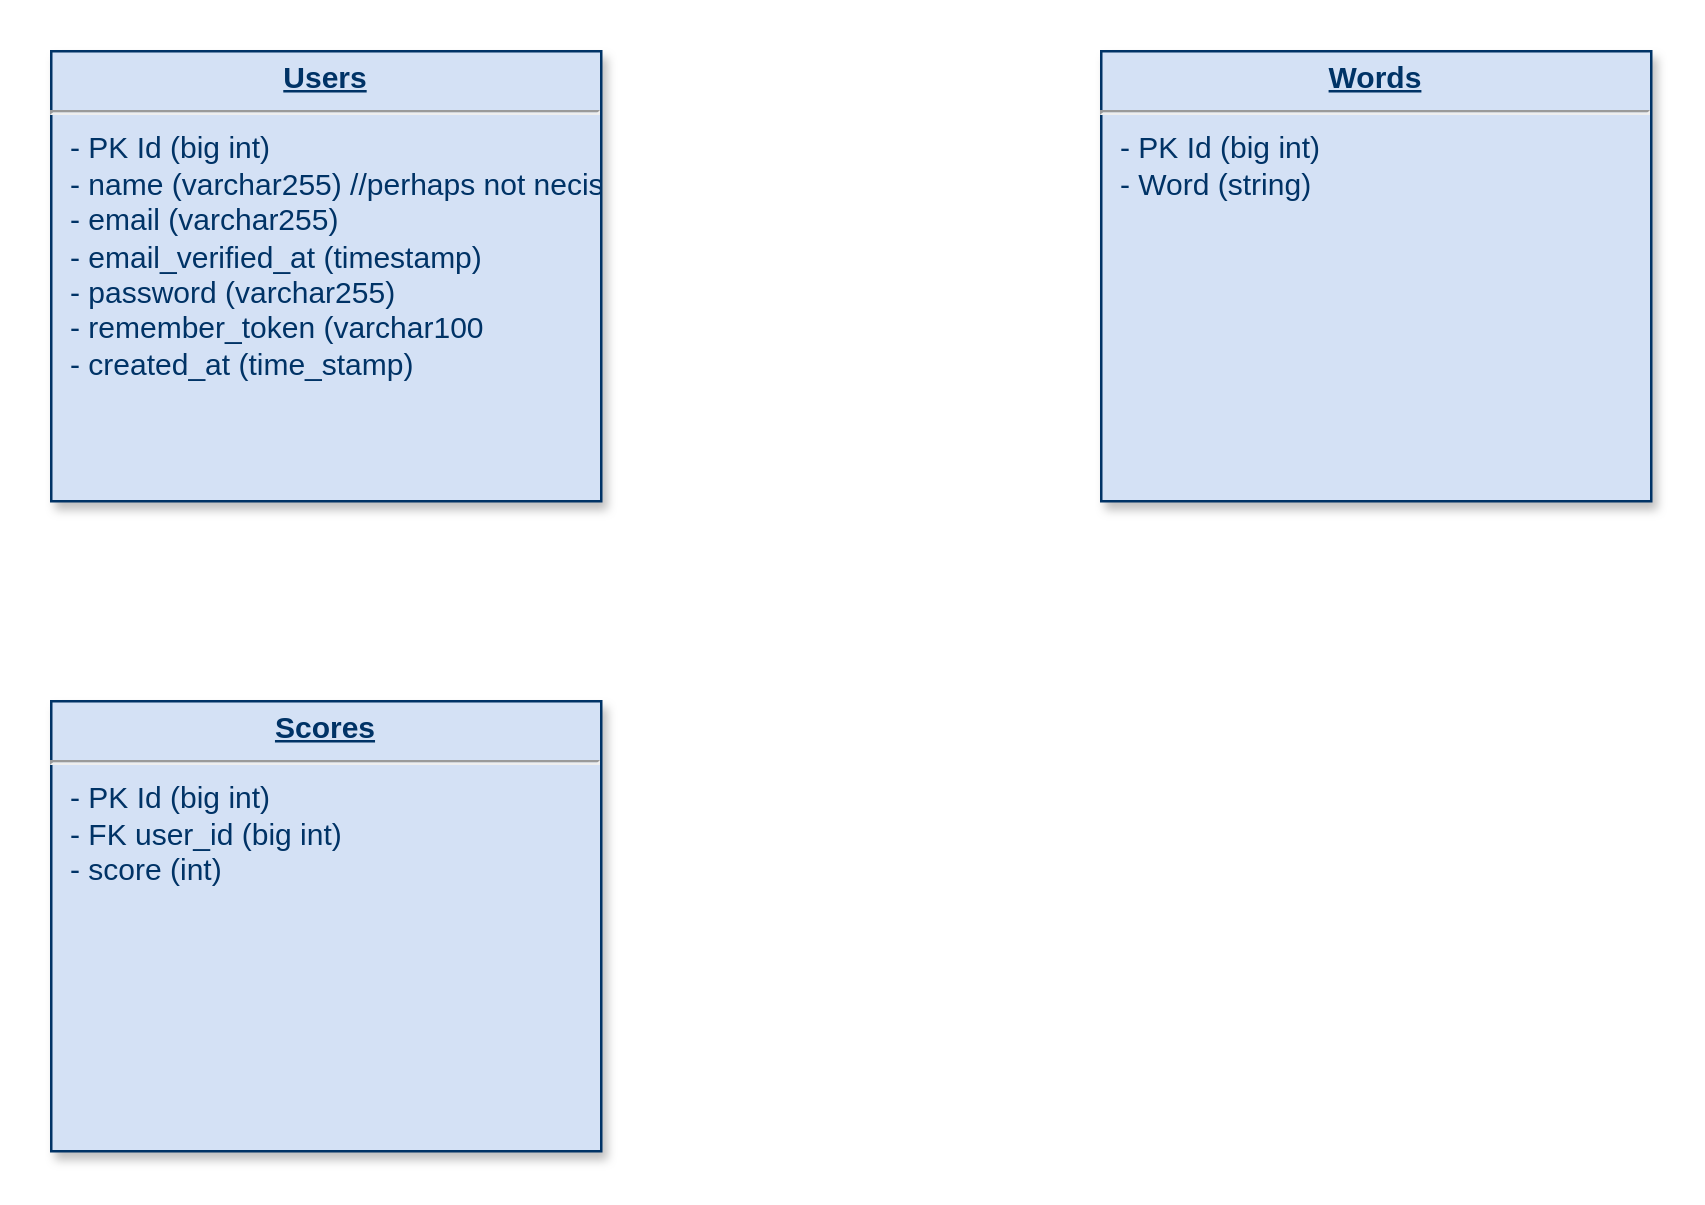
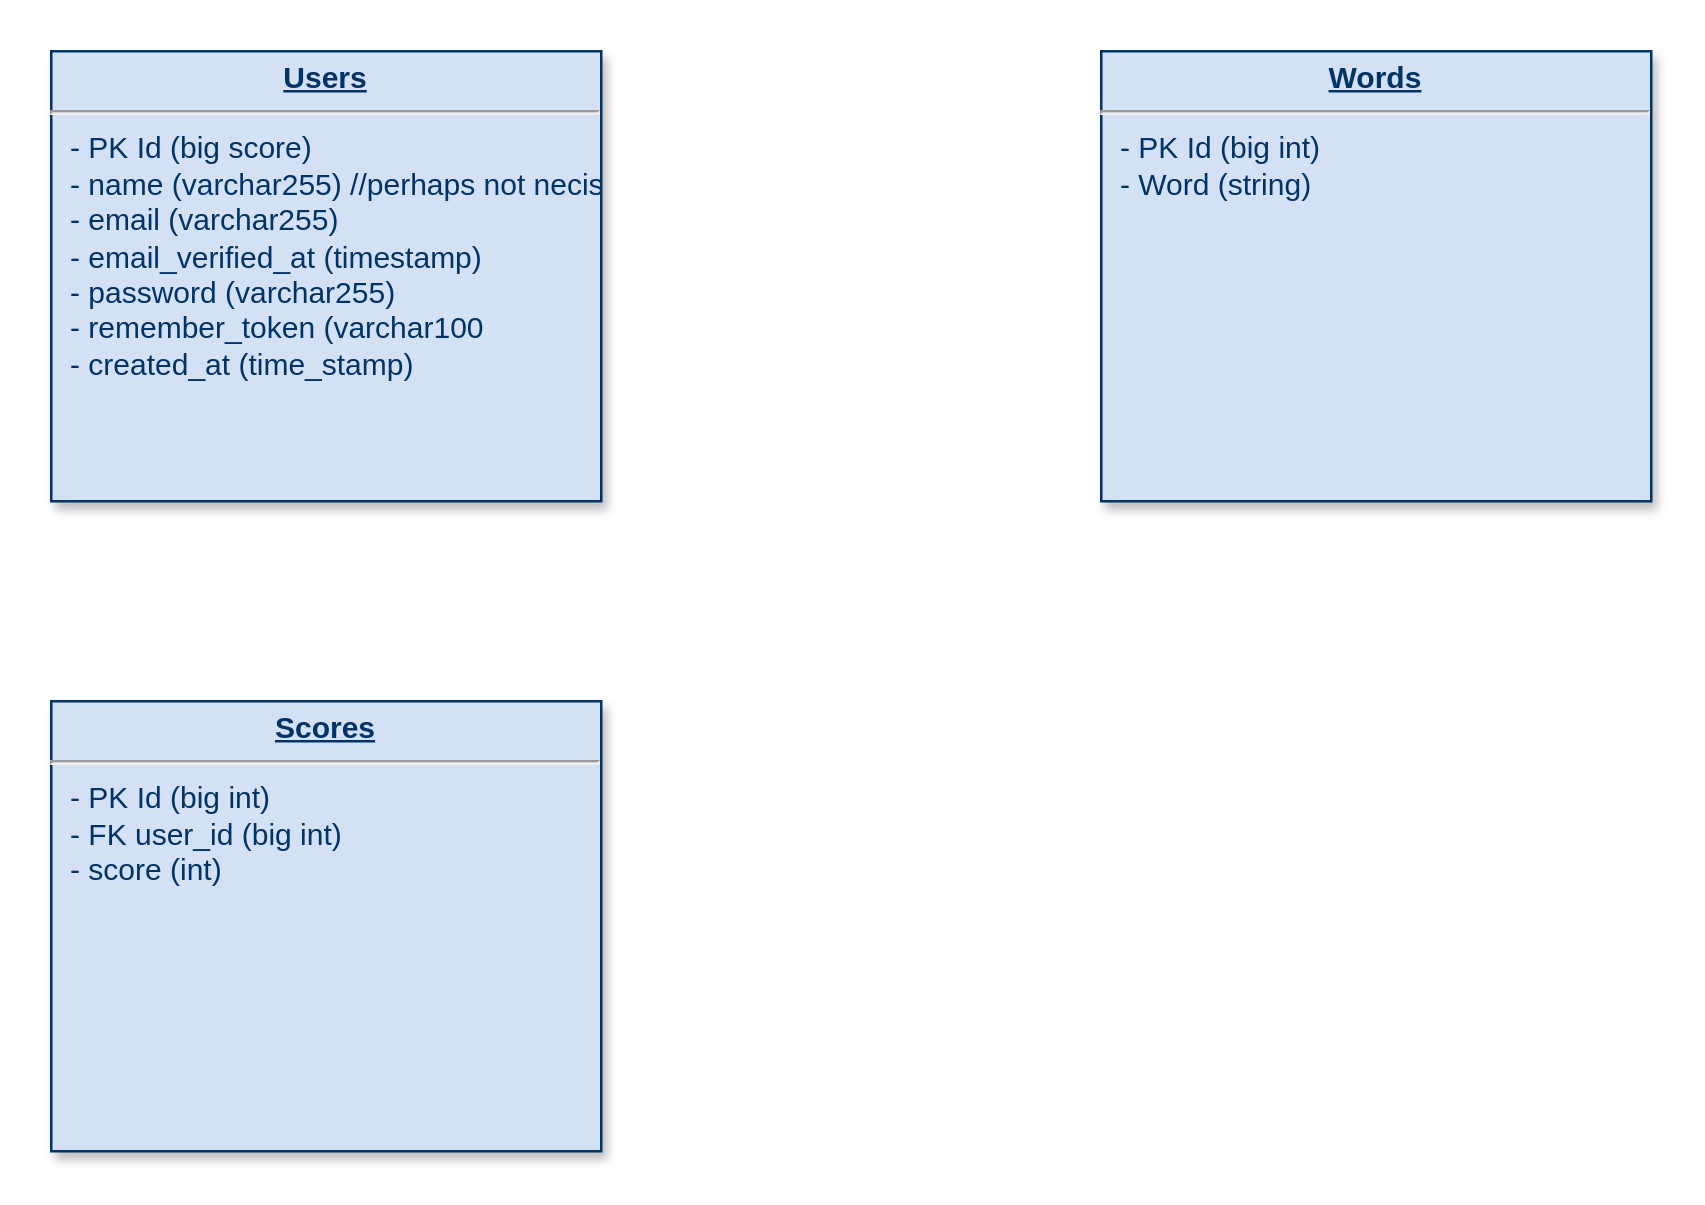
- <mxCell id="2" value="&lt;p style=&quot;margin: 0px; margin-top: 4px; text-align: center; text-decoration: underline;&quot;&gt;&lt;strong&gt;Users&lt;/strong&gt;&lt;/p&gt;&lt;hr&gt;&lt;p style=&quot;margin: 0px; margin-left: 8px;&quot;&gt;- PK Id (big int)&lt;/p&gt;&lt;p style=&quot;margin: 0px; margin-left: 8px;&quot;&gt;- name (varchar255) //perhaps not necisarty&lt;/p&gt;&lt;p style=&quot;margin: 0px; margin-left: 8px;&quot;&gt;- email (varchar255)&lt;/p&gt;&lt;p style=&quot;margin: 0px; margin-left: 8px;&quot;&gt;- email_verified_at (timestamp)&lt;/p&gt;&lt;p style=&quot;margin: 0px; margin-left: 8px;&quot;&gt;- password (varchar255)&lt;/p&gt;&lt;p style=&quot;margin: 0px; margin-left: 8px;&quot;&gt;- remember_token (varchar100&lt;/p&gt;&lt;p style=&quot;margin: 0px; margin-left: 8px;&quot;&gt;- created_at (time_stamp)&lt;/p&gt;&lt;p style=&quot;margin: 0px; margin-left: 8px;&quot;&gt;&lt;br&gt;&lt;/p&gt;" style="verticalAlign=top;align=left;overflow=fill;fontSize=12;fontFamily=Helvetica;html=1;strokeColor=#003366;shadow=1;fillColor=#D4E1F5;fontColor=#003366" parent="1" vertex="1"><mxGeometry x="20" y="20" width="220" height="180" as="geometry" /></mxCell>
+ <mxCell id="2" value="&lt;p style=&quot;margin: 0px; margin-top: 4px; text-align: center; text-decoration: underline;&quot;&gt;&lt;strong&gt;Users&lt;/strong&gt;&lt;/p&gt;&lt;hr&gt;&lt;p style=&quot;margin: 0px; margin-left: 8px;&quot;&gt;- PK Id (big score)&lt;/p&gt;&lt;p style=&quot;margin: 0px; margin-left: 8px;&quot;&gt;- name (varchar255) //perhaps not necisarty&lt;/p&gt;&lt;p style=&quot;margin: 0px; margin-left: 8px;&quot;&gt;- email (varchar255)&lt;/p&gt;&lt;p style=&quot;margin: 0px; margin-left: 8px;&quot;&gt;- email_verified_at (timestamp)&lt;/p&gt;&lt;p style=&quot;margin: 0px; margin-left: 8px;&quot;&gt;- password (varchar255)&lt;/p&gt;&lt;p style=&quot;margin: 0px; margin-left: 8px;&quot;&gt;- remember_token (varchar100&lt;/p&gt;&lt;p style=&quot;margin: 0px; margin-left: 8px;&quot;&gt;- created_at (time_stamp)&lt;/p&gt;&lt;p style=&quot;margin: 0px; margin-left: 8px;&quot;&gt;&lt;br&gt;&lt;/p&gt;" style="verticalAlign=top;align=left;overflow=fill;fontSize=12;fontFamily=Helvetica;html=1;strokeColor=#003366;shadow=1;fillColor=#D4E1F5;fontColor=#003366" parent="1" vertex="1"><mxGeometry x="20" y="20" width="220" height="180" as="geometry" /></mxCell>
